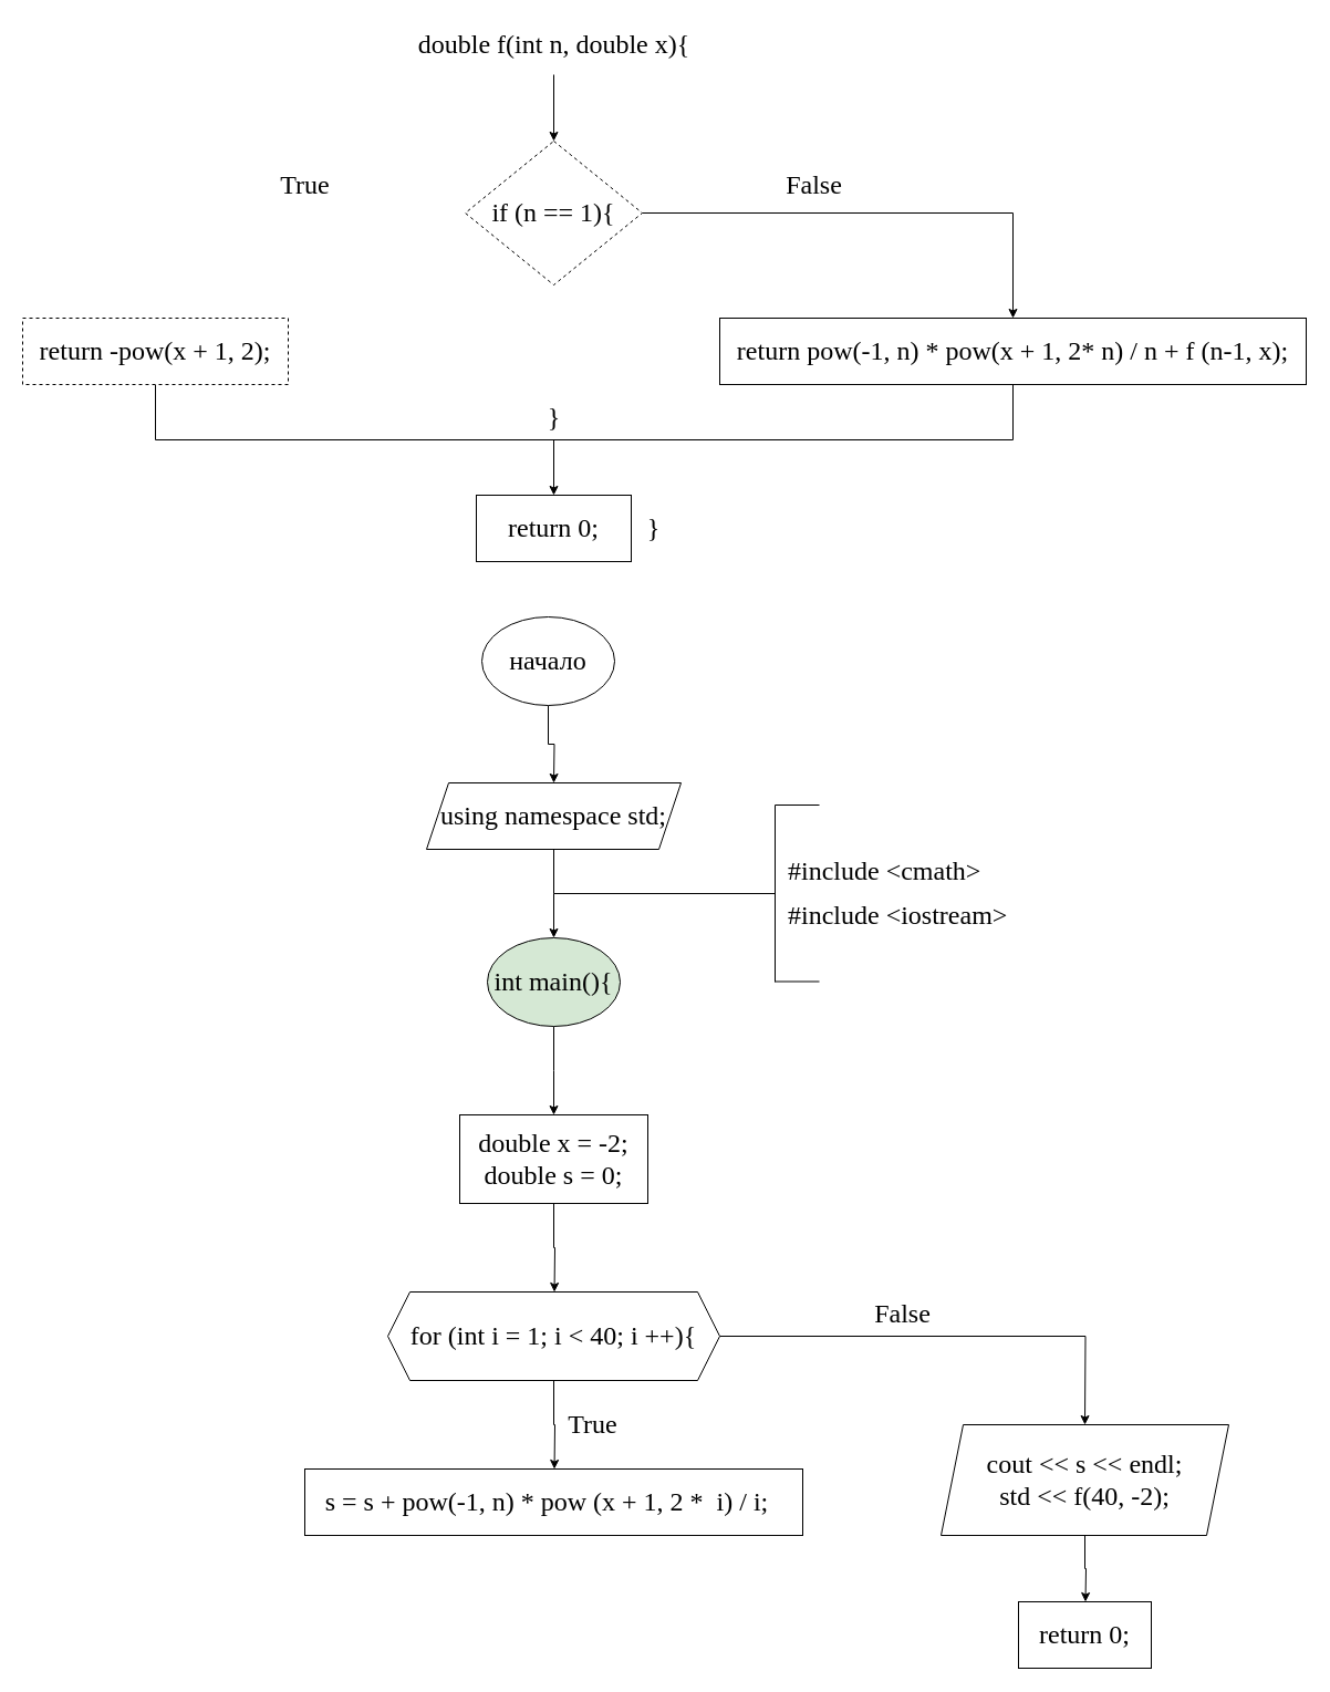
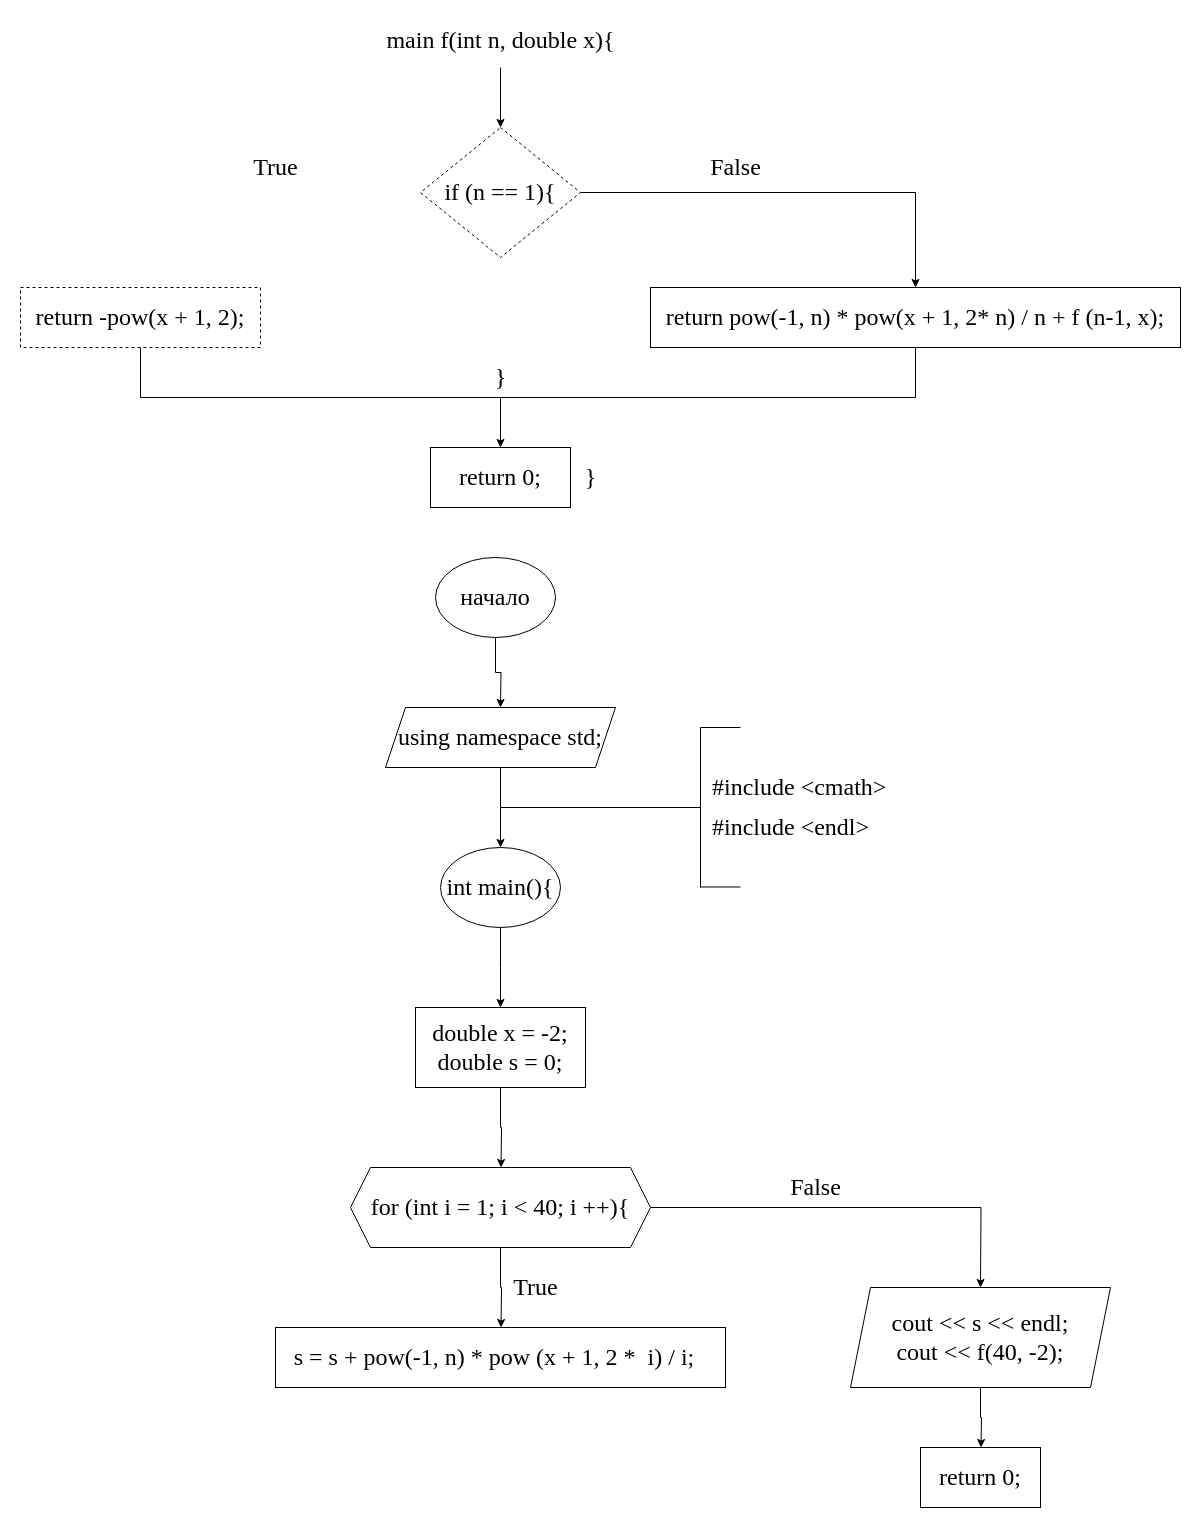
- <mxCell id="14" value="double f(int n, double x){" style="text;html=1;align=center;verticalAlign=middle;resizable=0;points=[];autosize=1;strokeColor=none;fillColor=none;fontSize=24;fontFamily=Times New Roman;fontColor=default;" vertex="1" parent="1"><mxGeometry x="365" y="20" width="270" height="40" as="geometry" /></mxCell>
+ <mxCell id="14" value="main f(int n, double x){" style="text;html=1;align=center;verticalAlign=middle;resizable=0;points=[];autosize=1;strokeColor=none;fillColor=none;fontSize=24;fontFamily=Times New Roman;fontColor=default;" vertex="1" parent="1"><mxGeometry x="365" y="20" width="270" height="40" as="geometry" /></mxCell>
- <mxCell id="13" value="#include &amp;lt;iostream&amp;gt;" style="text;html=1;align=left;verticalAlign=middle;resizable=0;points=[];autosize=1;strokeColor=none;fillColor=none;fontSize=24;fontFamily=Times New Roman;fontColor=default;" vertex="1" parent="1"><mxGeometry x="710" y="807" width="220" height="40" as="geometry" /></mxCell>
+ <mxCell id="13" value="#include &amp;lt;endl&amp;gt;" style="text;html=1;align=left;verticalAlign=middle;resizable=0;points=[];autosize=1;strokeColor=none;fillColor=none;fontSize=24;fontFamily=Times New Roman;fontColor=default;" vertex="1" parent="1"><mxGeometry x="710" y="807" width="220" height="40" as="geometry" /></mxCell>
- <mxCell id="7" value="int main(){" style="ellipse;whiteSpace=wrap;html=1;fontFamily=Times New Roman;fontSize=24;fillColor=#d5e8d4;" vertex="1" parent="1"><mxGeometry x="440" y="847" width="120" height="80" as="geometry" /></mxCell>
+ <mxCell id="7" value="int main(){" style="ellipse;whiteSpace=wrap;html=1;fontFamily=Times New Roman;fontSize=24;" vertex="1" parent="1"><mxGeometry x="440" y="847" width="120" height="80" as="geometry" /></mxCell>
- <mxCell id="35" value="cout &amp;lt;&amp;lt; s &amp;lt;&amp;lt; endl;&lt;br&gt;std &amp;lt;&amp;lt; f(40, -2);" style="shape=parallelogram;perimeter=parallelogramPerimeter;whiteSpace=wrap;html=1;fixedSize=1;strokeColor=default;align=center;verticalAlign=middle;fontFamily=Times New Roman;fontSize=24;fontColor=default;fillColor=default;" vertex="1" parent="1"><mxGeometry x="850" y="1287" width="260" height="100" as="geometry" /></mxCell>
+ <mxCell id="35" value="cout &amp;lt;&amp;lt; s &amp;lt;&amp;lt; endl;&lt;br&gt;cout &amp;lt;&amp;lt; f(40, -2);" style="shape=parallelogram;perimeter=parallelogramPerimeter;whiteSpace=wrap;html=1;fixedSize=1;strokeColor=default;align=center;verticalAlign=middle;fontFamily=Times New Roman;fontSize=24;fontColor=default;fillColor=default;" vertex="1" parent="1"><mxGeometry x="850" y="1287" width="260" height="100" as="geometry" /></mxCell>
